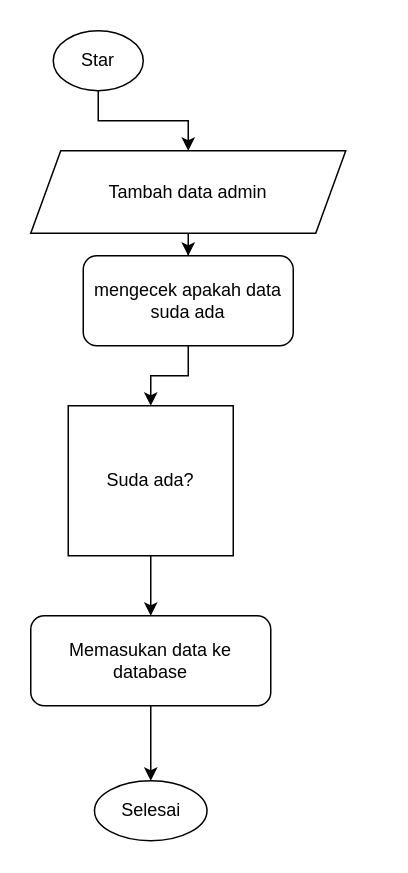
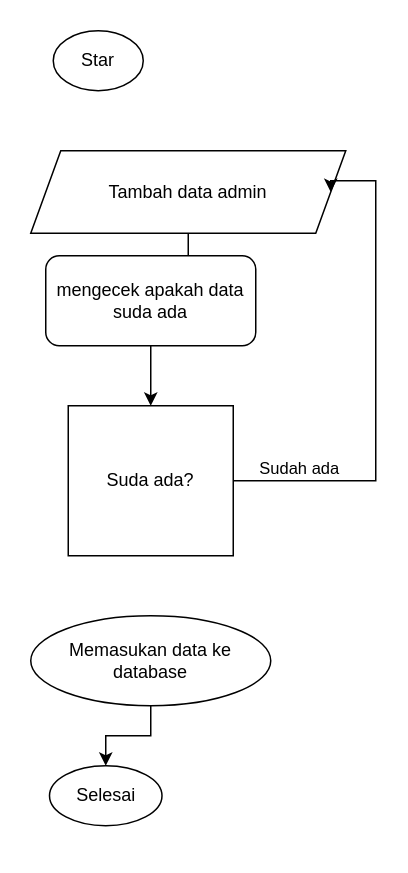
- <mxCell id="2" style="edgeStyle=orthogonalEdgeStyle;rounded=0;orthogonalLoop=1;jettySize=auto;html=1;exitX=0.5;exitY=1;exitDx=0;exitDy=0;entryX=0.5;entryY=0;entryDx=0;entryDy=0;" edge="1" parent="1" source="3" target="5"><mxGeometry relative="1" as="geometry" /></mxCell>
- <mxCell id="7" value="mengecek apakah data suda ada" style="rounded=1;whiteSpace=wrap;html=1;" vertex="1" parent="1"><mxGeometry x="55" y="170" width="140" height="60" as="geometry" /></mxCell>
+ <mxCell id="7" value="mengecek apakah data suda ada" style="rounded=1;whiteSpace=wrap;html=1;" vertex="1" parent="1"><mxGeometry x="30" y="170" width="140" height="60" as="geometry" /></mxCell>
+ <mxCell id="8" style="edgeStyle=orthogonalEdgeStyle;rounded=0;orthogonalLoop=1;jettySize=auto;html=1;exitX=1;exitY=0.5;exitDx=0;exitDy=0;entryX=1;entryY=0.5;entryDx=0;entryDy=0;" edge="1" parent="1" source="11" target="5"><mxGeometry relative="1" as="geometry"><Array as="points"><mxPoint x="250" y="320" /><mxPoint x="250" y="120" /></Array></mxGeometry></mxCell>
+ <mxCell id="9" value="Sudah ada" style="edgeLabel;html=1;align=center;verticalAlign=middle;resizable=0;points=[];" vertex="1" connectable="0" parent="8"><mxGeometry x="-0.741" y="9" relative="1" as="geometry"><mxPoint as="offset" /></mxGeometry></mxCell>
- <mxCell id="10" value="" style="edgeStyle=orthogonalEdgeStyle;rounded=0;orthogonalLoop=1;jettySize=auto;html=1;" edge="1" parent="1" source="11" target="13"><mxGeometry relative="1" as="geometry" /></mxCell>
- <mxCell id="13" value="Memasukan data ke database" style="rounded=1;whiteSpace=wrap;html=1;" vertex="1" parent="1"><mxGeometry x="20" y="410" width="160" height="60" as="geometry" /></mxCell>
+ <mxCell id="13" value="Memasukan data ke database" style="ellipse;whiteSpace=wrap;html=1;" vertex="1" parent="1"><mxGeometry x="20" y="410" width="160" height="60" as="geometry" /></mxCell>
- <mxCell id="14" value="Selesai" style="ellipse;whiteSpace=wrap;html=1;" vertex="1" parent="1"><mxGeometry x="62.5" y="520" width="75" height="40" as="geometry" /></mxCell>
+ <mxCell id="14" value="Selesai" style="ellipse;whiteSpace=wrap;html=1;" vertex="1" parent="1"><mxGeometry x="32.5" y="510" width="75" height="40" as="geometry" /></mxCell>
